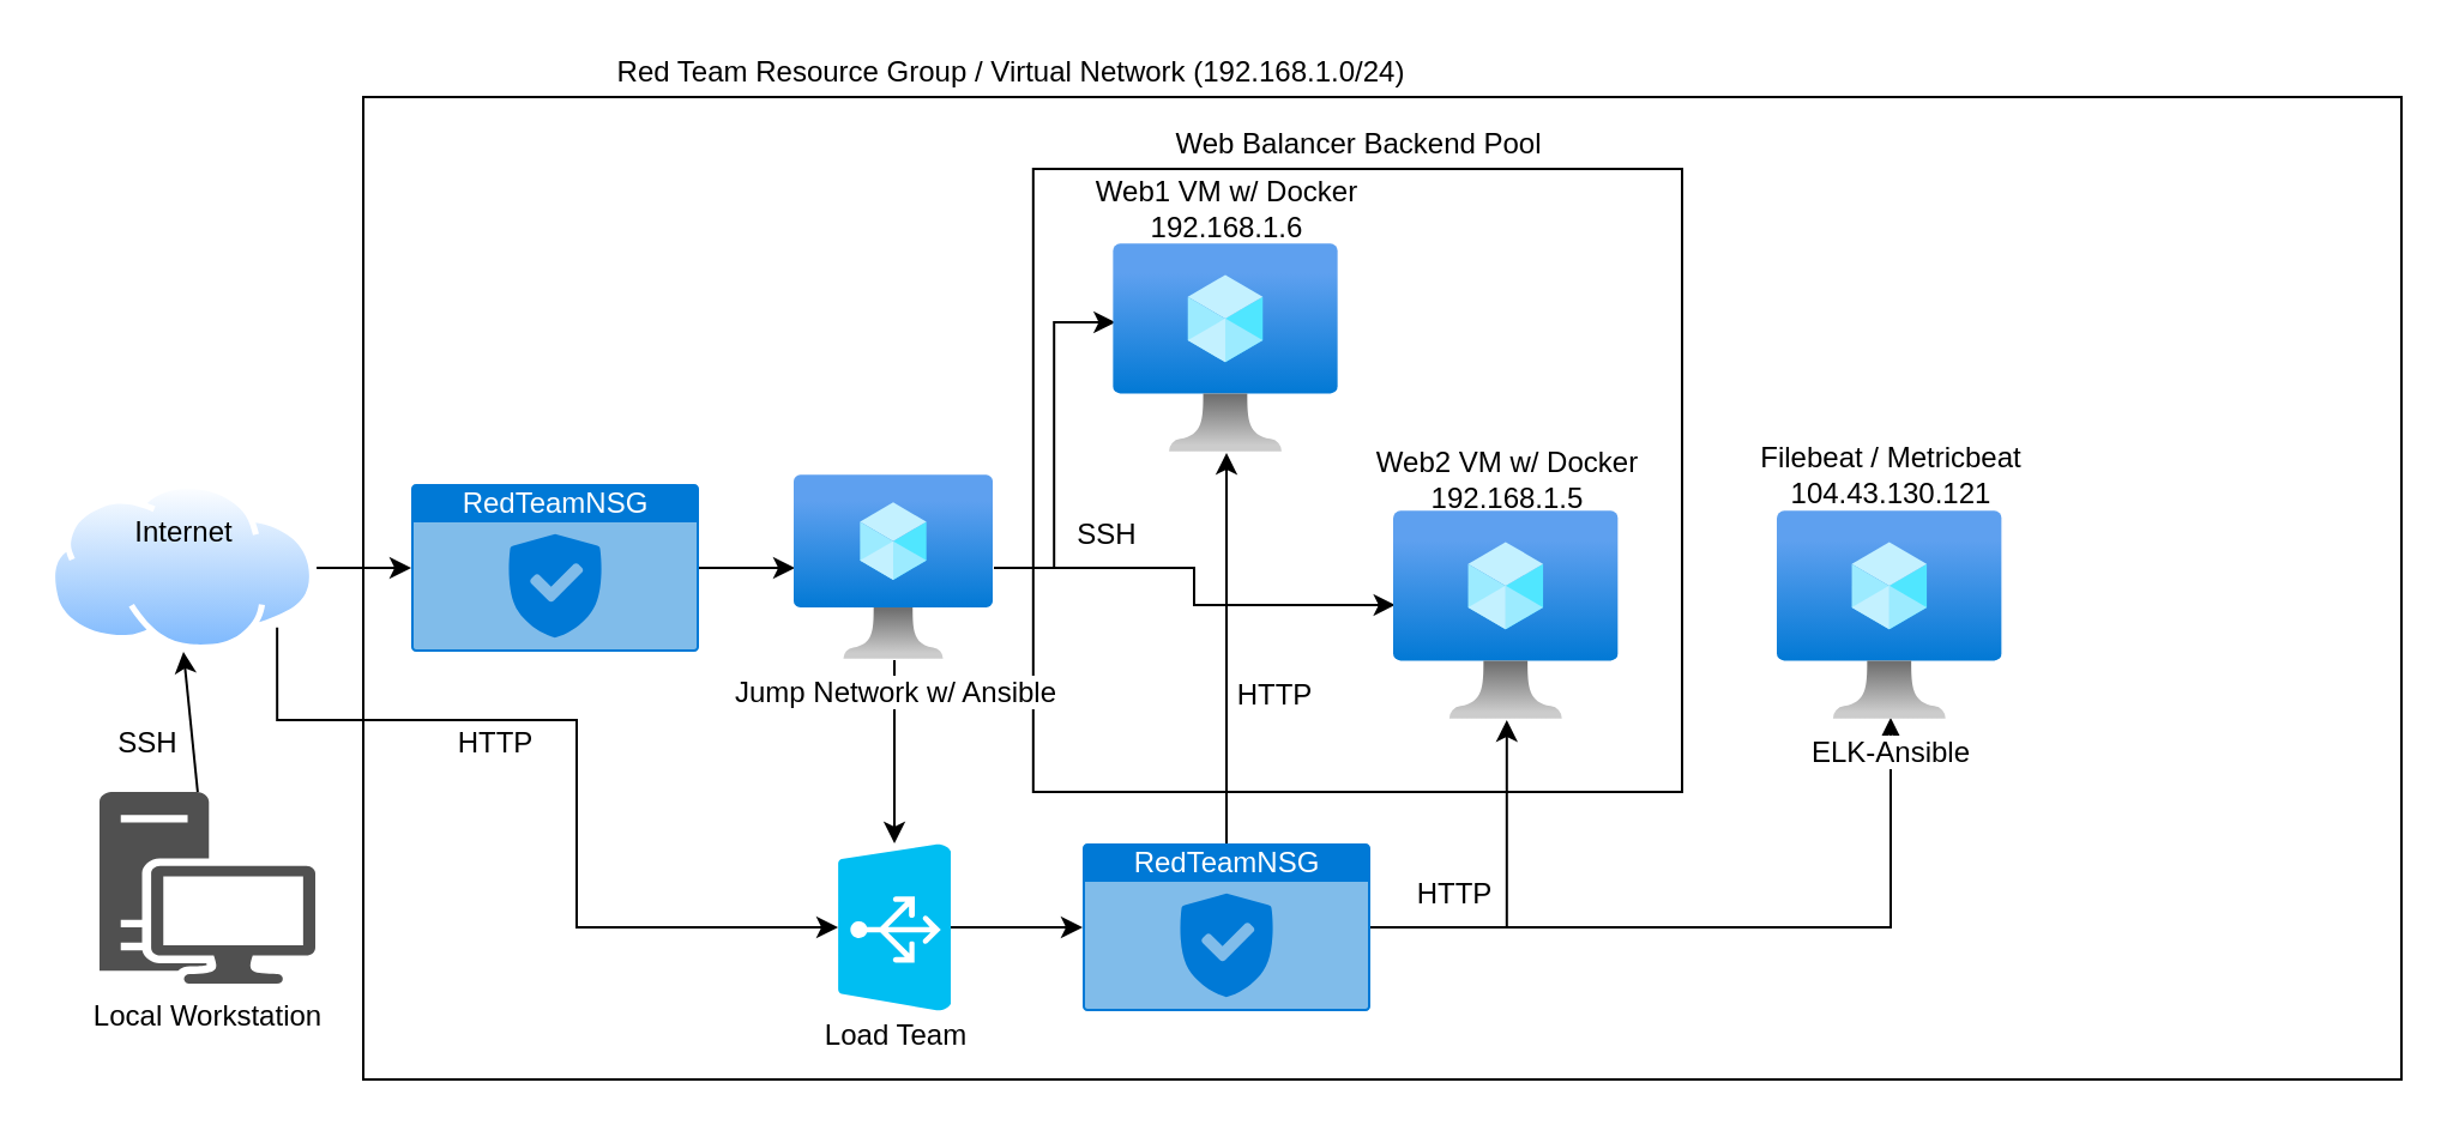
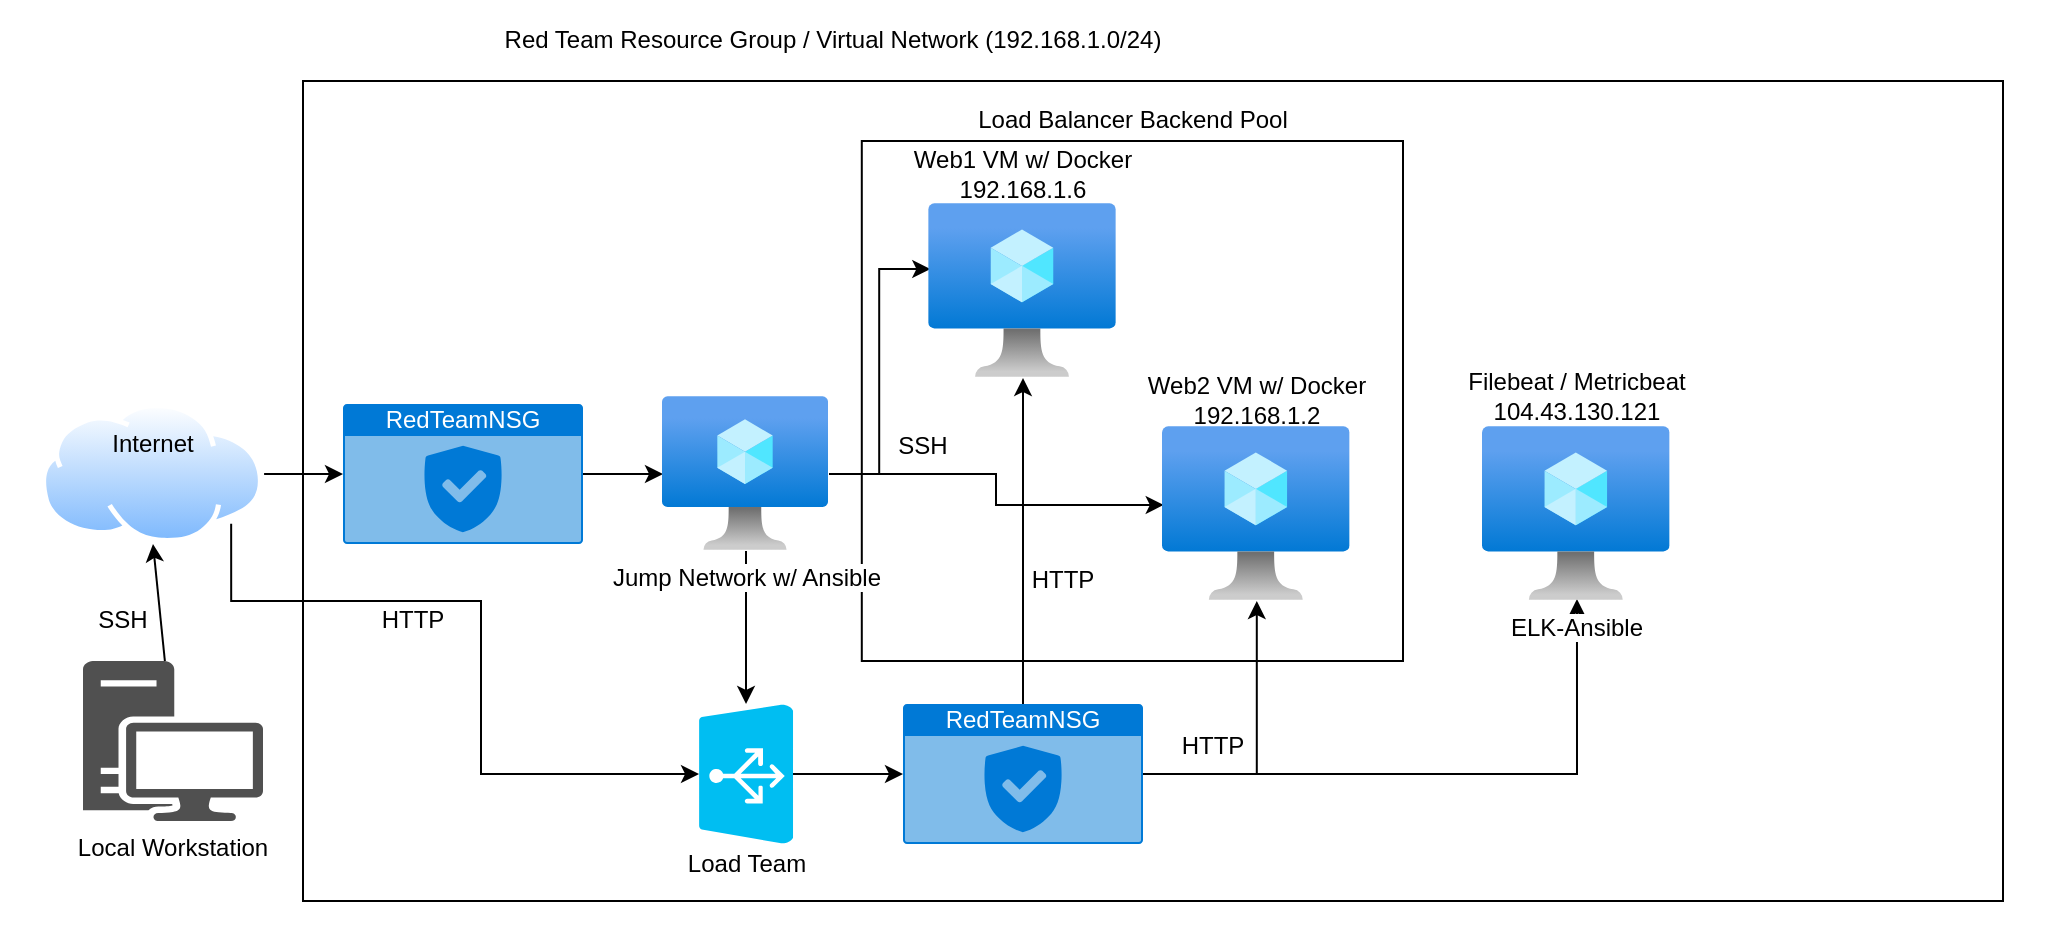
- <mxCell id="29" value="Red Team Resource Group / Virtual Network (192.168.1.0/24)" style="text;html=1;align=center;verticalAlign=middle;resizable=0;points=[];autosize=1;strokeColor=none;fillColor=none;" parent="1" vertex="1"><mxGeometry x="251" y="20" width="340" height="20" as="geometry" /></mxCell>
+ <mxCell id="29" value="Red Team Resource Group / Virtual Network (192.168.1.0/24)" style="text;html=1;align=center;verticalAlign=middle;resizable=0;points=[];autosize=1;strokeColor=none;fillColor=none;" parent="1" vertex="1"><mxGeometry x="246" y="10" width="340" height="20" as="geometry" /></mxCell>
- <mxCell id="28" value="Web Balancer Backend Pool" style="text;html=1;align=center;verticalAlign=middle;resizable=0;points=[];autosize=1;strokeColor=none;fillColor=none;" parent="1" vertex="1"><mxGeometry x="480.7" y="50" width="170" height="20" as="geometry" /></mxCell>
+ <mxCell id="28" value="Load Balancer Backend Pool" style="text;html=1;align=center;verticalAlign=middle;resizable=0;points=[];autosize=1;strokeColor=none;fillColor=none;" parent="1" vertex="1"><mxGeometry x="480.7" y="50" width="170" height="20" as="geometry" /></mxCell>
- <mxCell id="27" value="Web2 VM w/ Docker&lt;br&gt;192.168.1.5" style="text;html=1;align=center;verticalAlign=middle;resizable=0;points=[];autosize=1;strokeColor=none;fillColor=none;" parent="1" vertex="1"><mxGeometry x="567.9" y="185" width="120" height="30" as="geometry" /></mxCell>
+ <mxCell id="27" value="Web2 VM w/ Docker&lt;br&gt;192.168.1.2" style="text;html=1;align=center;verticalAlign=middle;resizable=0;points=[];autosize=1;strokeColor=none;fillColor=none;" parent="1" vertex="1"><mxGeometry x="567.9" y="185" width="120" height="30" as="geometry" /></mxCell>
